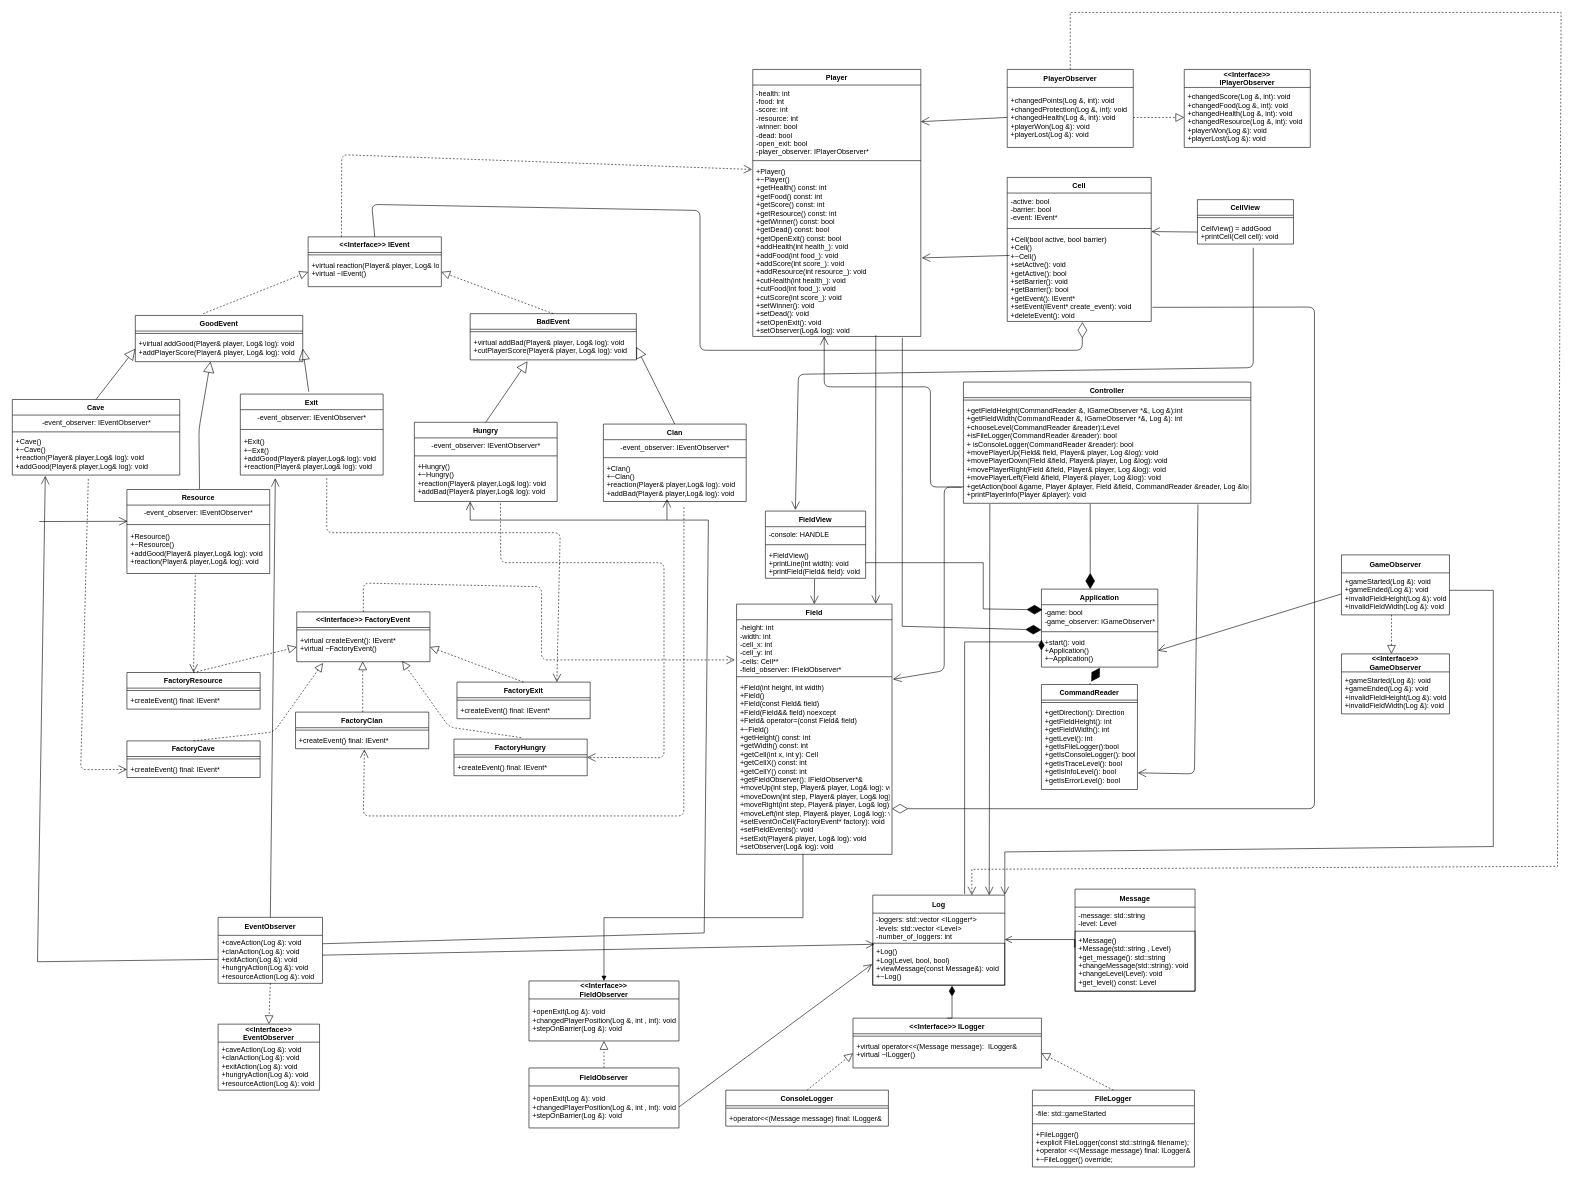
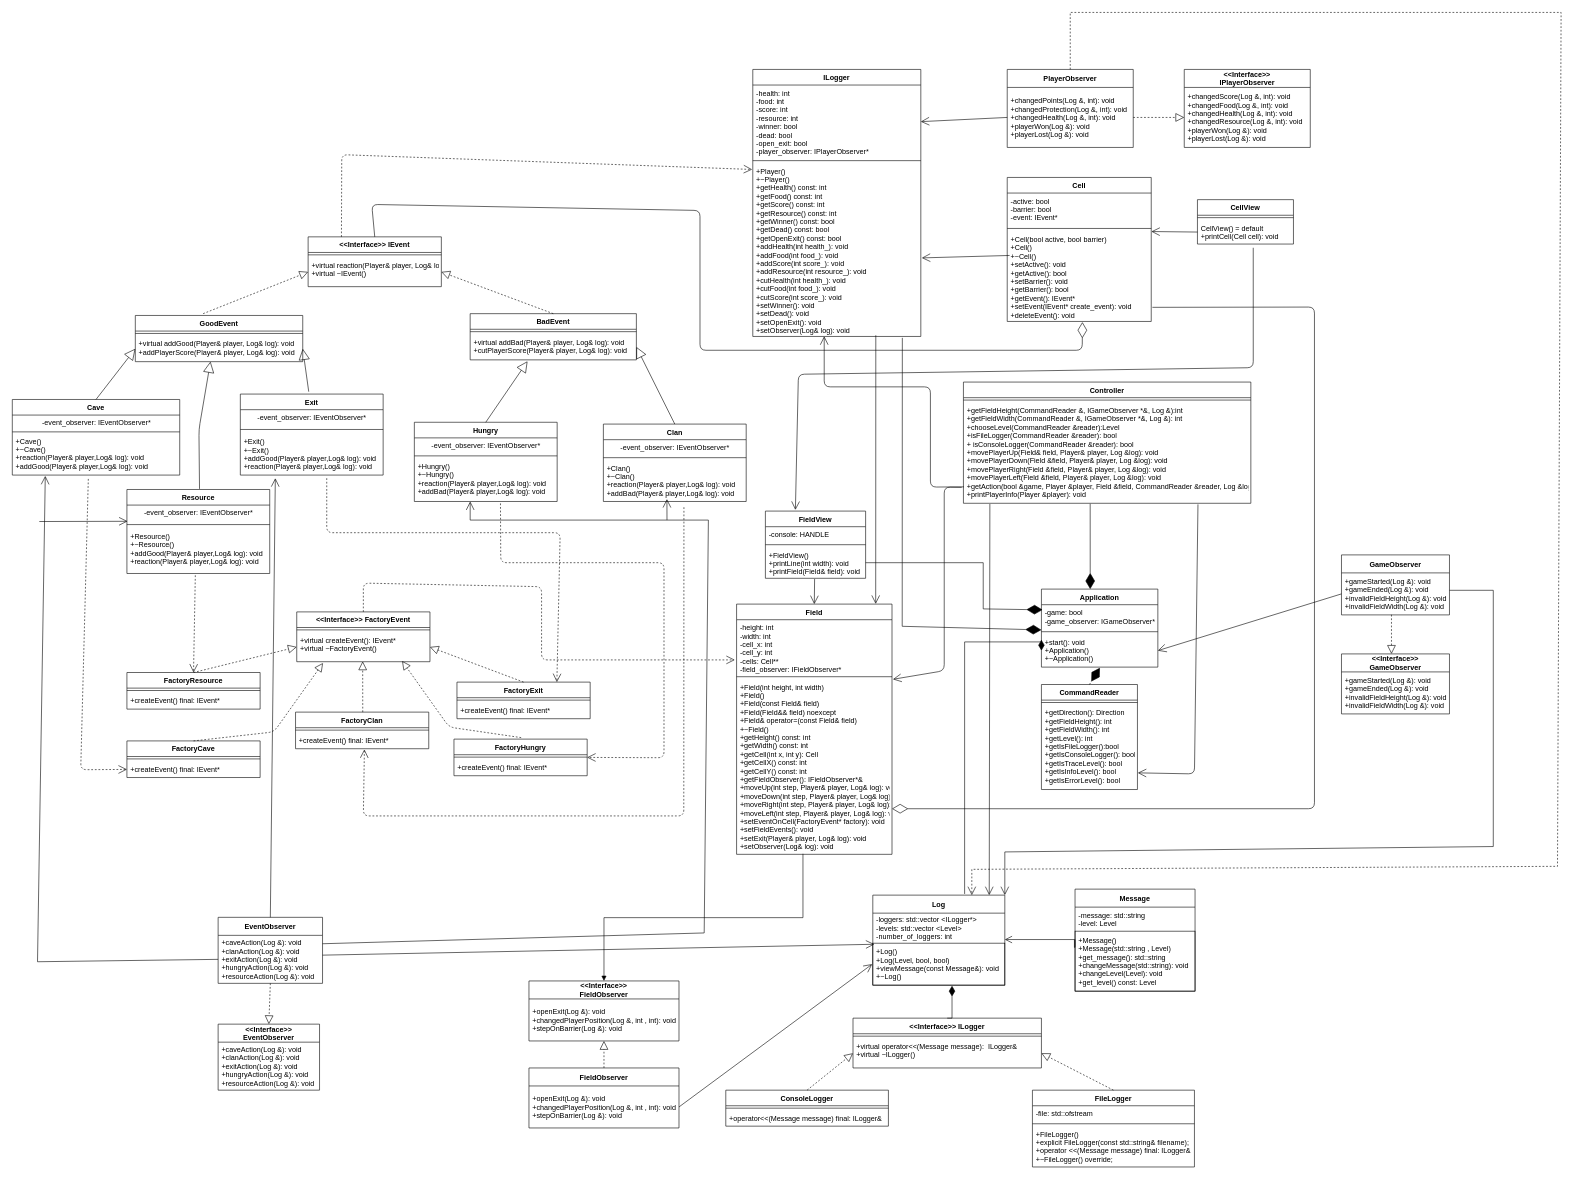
- <mxCell id="6" value="Player" style="swimlane;fontStyle=1;align=center;verticalAlign=top;childLayout=stackLayout;horizontal=1;startSize=26;horizontalStack=0;resizeParent=1;resizeParentMax=0;resizeLast=0;collapsible=1;marginBottom=0;" parent="1" vertex="1"><mxGeometry x="1254" y="115" width="280" height="445" as="geometry" /></mxCell>
+ <mxCell id="6" value="ILogger" style="swimlane;fontStyle=1;align=center;verticalAlign=top;childLayout=stackLayout;horizontal=1;startSize=26;horizontalStack=0;resizeParent=1;resizeParentMax=0;resizeLast=0;collapsible=1;marginBottom=0;" parent="1" vertex="1"><mxGeometry x="1254" y="115" width="280" height="445" as="geometry" /></mxCell>
- <mxCell id="12" value="CellView() = addGood&#10;+printCell(Cell cell): void" style="text;strokeColor=none;fillColor=none;align=left;verticalAlign=top;spacingLeft=4;spacingRight=4;overflow=hidden;rotatable=0;points=[[0,0.5],[1,0.5]];portConstraint=eastwest;" parent="10" vertex="1"><mxGeometry y="34" width="160" height="40" as="geometry" /></mxCell>
+ <mxCell id="12" value="CellView() = default&#10;+printCell(Cell cell): void" style="text;strokeColor=none;fillColor=none;align=left;verticalAlign=top;spacingLeft=4;spacingRight=4;overflow=hidden;rotatable=0;points=[[0,0.5],[1,0.5]];portConstraint=eastwest;" parent="10" vertex="1"><mxGeometry y="34" width="160" height="40" as="geometry" /></mxCell>
- <mxCell id="112" value="-file: std::gameStarted" style="text;strokeColor=none;fillColor=none;align=left;verticalAlign=top;spacingLeft=4;spacingRight=4;overflow=hidden;rotatable=0;points=[[0,0.5],[1,0.5]];portConstraint=eastwest;" vertex="1" parent="111"><mxGeometry y="26" width="270" height="26" as="geometry" /></mxCell>
+ <mxCell id="112" value="-file: std::ofstream" style="text;strokeColor=none;fillColor=none;align=left;verticalAlign=top;spacingLeft=4;spacingRight=4;overflow=hidden;rotatable=0;points=[[0,0.5],[1,0.5]];portConstraint=eastwest;" vertex="1" parent="111"><mxGeometry y="26" width="270" height="26" as="geometry" /></mxCell>
